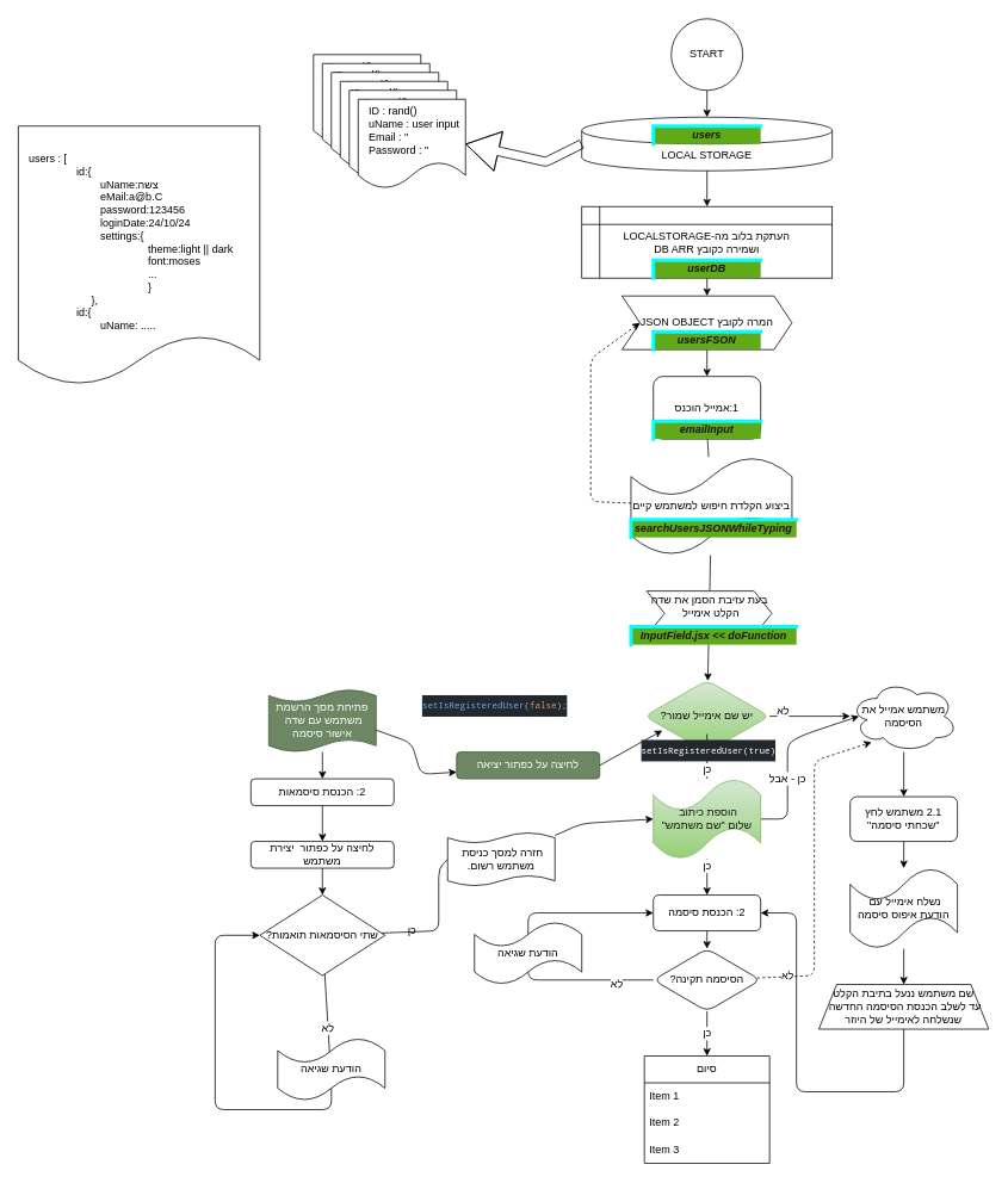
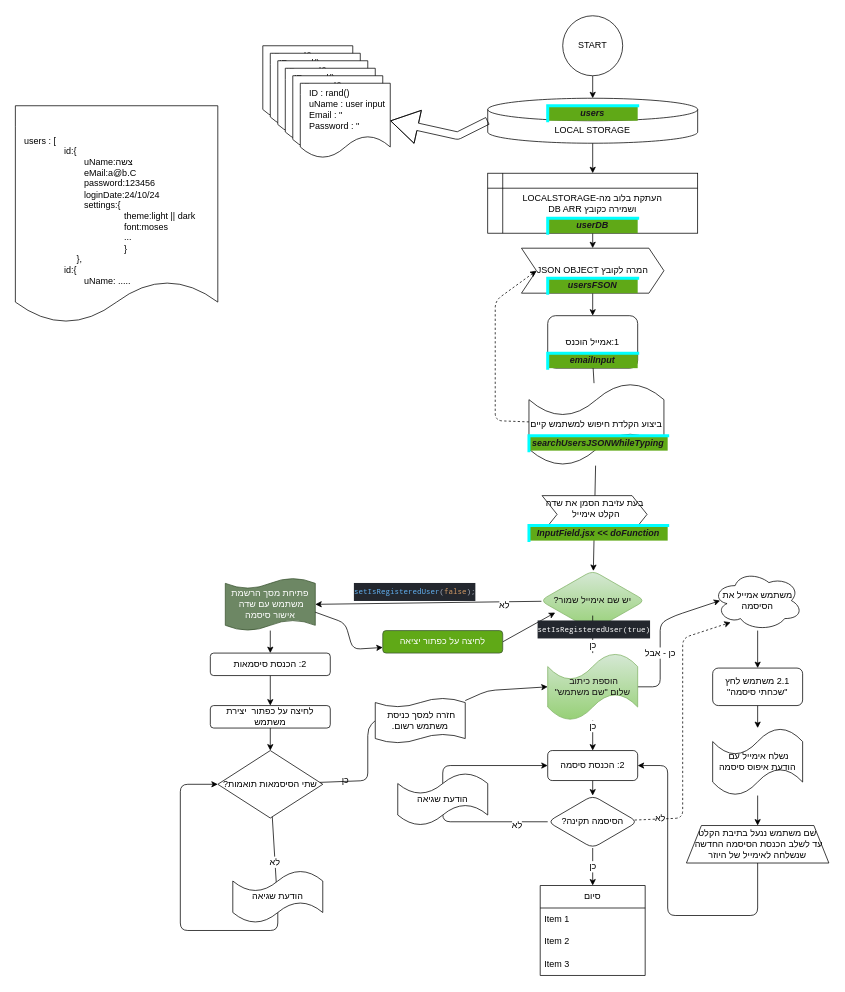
- <mxCell id="22" value="users : [&amp;nbsp;&lt;br&gt;&lt;span style=&quot;white-space: pre;&quot;&gt;&#09;&lt;/span&gt;&lt;span style=&quot;white-space: pre;&quot;&gt;&#09;&lt;/span&gt;id:{&lt;br&gt;&lt;span style=&quot;white-space: pre;&quot;&gt;&#09;&lt;/span&gt;&lt;span style=&quot;white-space: pre;&quot;&gt;&#09;&lt;/span&gt;&lt;span style=&quot;white-space: pre;&quot;&gt;&#09;&lt;/span&gt;uName:צשה&lt;br&gt;&lt;span style=&quot;white-space: pre;&quot;&gt;&#09;&lt;/span&gt;&lt;span style=&quot;white-space: pre;&quot;&gt;&#09;&lt;/span&gt;&lt;span style=&quot;white-space: pre;&quot;&gt;&#09;&lt;/span&gt;eMail:a@b.C&lt;br&gt;&lt;span style=&quot;white-space: pre;&quot;&gt;&#09;&lt;/span&gt;&lt;span style=&quot;white-space: pre;&quot;&gt;&#09;&lt;/span&gt;&lt;span style=&quot;white-space: pre;&quot;&gt;&#09;&lt;/span&gt;password:123456&lt;br&gt;&lt;span style=&quot;white-space: pre;&quot;&gt;&#09;&lt;/span&gt;&lt;span style=&quot;white-space: pre;&quot;&gt;&#09;&lt;/span&gt;&lt;span style=&quot;white-space: pre;&quot;&gt;&#09;&lt;/span&gt;loginDate:24/10/24&lt;br&gt;&lt;span style=&quot;white-space: pre;&quot;&gt;&#09;&lt;/span&gt;&lt;span style=&quot;white-space: pre;&quot;&gt;&#09;&lt;/span&gt;&lt;span style=&quot;white-space: pre;&quot;&gt;&#09;&lt;/span&gt;settings:{&lt;br&gt;&lt;span style=&quot;white-space: pre;&quot;&gt;&#09;&lt;/span&gt;&lt;span style=&quot;white-space: pre;&quot;&gt;&#09;&lt;/span&gt;&lt;span style=&quot;white-space: pre;&quot;&gt;&#09;&lt;/span&gt;&lt;span style=&quot;white-space: pre;&quot;&gt;&#09;&lt;/span&gt;&lt;span style=&quot;white-space: pre;&quot;&gt;&#09;&lt;/span&gt;theme:light || dark&lt;br&gt;&lt;span style=&quot;white-space: pre;&quot;&gt;&#09;&lt;/span&gt;&lt;span style=&quot;white-space: pre;&quot;&gt;&#09;&lt;/span&gt;&lt;span style=&quot;white-space: pre;&quot;&gt;&#09;&lt;/span&gt;&lt;span style=&quot;white-space: pre;&quot;&gt;&#09;&lt;/span&gt;&lt;span style=&quot;white-space: pre;&quot;&gt;&#09;&lt;/span&gt;font:moses&lt;br&gt;&lt;span style=&quot;white-space: pre;&quot;&gt;&#09;&lt;/span&gt;&lt;span style=&quot;white-space: pre;&quot;&gt;&#09;&lt;/span&gt;&lt;span style=&quot;white-space: pre;&quot;&gt;&#09;&lt;/span&gt;&lt;span style=&quot;white-space: pre;&quot;&gt;&#09;&lt;/span&gt;&lt;span style=&quot;white-space: pre;&quot;&gt;&#09;&lt;/span&gt;...&lt;br&gt;&lt;span style=&quot;white-space: pre;&quot;&gt;&#09;&lt;/span&gt;&lt;span style=&quot;white-space: pre;&quot;&gt;&#09;&lt;/span&gt;&lt;span style=&quot;white-space: pre;&quot;&gt;&#09;&lt;/span&gt;&lt;span style=&quot;white-space: pre;&quot;&gt;&#09;&lt;/span&gt;&lt;span style=&quot;white-space: pre;&quot;&gt;&#09;&lt;/span&gt;}&lt;br&gt;&lt;span style=&quot;white-space: pre;&quot;&gt;&#09;&lt;/span&gt;&lt;span style=&quot;white-space: pre;&quot;&gt;&#09;&lt;/span&gt;&amp;nbsp; &amp;nbsp; &amp;nbsp;},&lt;br&gt;&lt;span style=&quot;white-space: pre;&quot;&gt;&#09;&lt;/span&gt;&lt;span style=&quot;white-space: pre;&quot;&gt;&#09;&lt;/span&gt;id:{&lt;br&gt;&lt;span style=&quot;white-space: pre;&quot;&gt;&#09;&lt;/span&gt;&lt;span style=&quot;white-space: pre;&quot;&gt;&#09;&lt;/span&gt;&lt;span style=&quot;white-space: pre;&quot;&gt;&#09;&lt;/span&gt;uName: ....." style="text;html=1;strokeColor=none;fillColor=none;align=left;verticalAlign=middle;whiteSpace=wrap;rounded=0;" parent="1" vertex="1"><mxGeometry x="30" y="150" width="250" height="240" as="geometry" /></mxCell>
+ <mxCell id="22" value="users : [&amp;nbsp;&lt;br&gt;&lt;span style=&quot;white-space: pre;&quot;&gt;&#09;&lt;/span&gt;&lt;span style=&quot;white-space: pre;&quot;&gt;&#09;&lt;/span&gt;id:{&lt;br&gt;&lt;span style=&quot;white-space: pre;&quot;&gt;&#09;&lt;/span&gt;&lt;span style=&quot;white-space: pre;&quot;&gt;&#09;&lt;/span&gt;&lt;span style=&quot;white-space: pre;&quot;&gt;&#09;&lt;/span&gt;uName:צשה&lt;br&gt;&lt;span style=&quot;white-space: pre;&quot;&gt;&#09;&lt;/span&gt;&lt;span style=&quot;white-space: pre;&quot;&gt;&#09;&lt;/span&gt;&lt;span style=&quot;white-space: pre;&quot;&gt;&#09;&lt;/span&gt;eMail:a@b.C&lt;br&gt;&lt;span style=&quot;white-space: pre;&quot;&gt;&#09;&lt;/span&gt;&lt;span style=&quot;white-space: pre;&quot;&gt;&#09;&lt;/span&gt;&lt;span style=&quot;white-space: pre;&quot;&gt;&#09;&lt;/span&gt;password:123456&lt;br&gt;&lt;span style=&quot;white-space: pre;&quot;&gt;&#09;&lt;/span&gt;&lt;span style=&quot;white-space: pre;&quot;&gt;&#09;&lt;/span&gt;&lt;span style=&quot;white-space: pre;&quot;&gt;&#09;&lt;/span&gt;loginDate:24/10/24&lt;br&gt;&lt;span style=&quot;white-space: pre;&quot;&gt;&#09;&lt;/span&gt;&lt;span style=&quot;white-space: pre;&quot;&gt;&#09;&lt;/span&gt;&lt;span style=&quot;white-space: pre;&quot;&gt;&#09;&lt;/span&gt;settings:{&lt;br&gt;&lt;span style=&quot;white-space: pre;&quot;&gt;&#09;&lt;/span&gt;&lt;span style=&quot;white-space: pre;&quot;&gt;&#09;&lt;/span&gt;&lt;span style=&quot;white-space: pre;&quot;&gt;&#09;&lt;/span&gt;&lt;span style=&quot;white-space: pre;&quot;&gt;&#09;&lt;/span&gt;&lt;span style=&quot;white-space: pre;&quot;&gt;&#09;&lt;/span&gt;theme:light || dark&lt;br&gt;&lt;span style=&quot;white-space: pre;&quot;&gt;&#09;&lt;/span&gt;&lt;span style=&quot;white-space: pre;&quot;&gt;&#09;&lt;/span&gt;&lt;span style=&quot;white-space: pre;&quot;&gt;&#09;&lt;/span&gt;&lt;span style=&quot;white-space: pre;&quot;&gt;&#09;&lt;/span&gt;&lt;span style=&quot;white-space: pre;&quot;&gt;&#09;&lt;/span&gt;font:moses&lt;br&gt;&lt;span style=&quot;white-space: pre;&quot;&gt;&#09;&lt;/span&gt;&lt;span style=&quot;white-space: pre;&quot;&gt;&#09;&lt;/span&gt;&lt;span style=&quot;white-space: pre;&quot;&gt;&#09;&lt;/span&gt;&lt;span style=&quot;white-space: pre;&quot;&gt;&#09;&lt;/span&gt;&lt;span style=&quot;white-space: pre;&quot;&gt;&#09;&lt;/span&gt;...&lt;br&gt;&lt;span style=&quot;white-space: pre;&quot;&gt;&#09;&lt;/span&gt;&lt;span style=&quot;white-space: pre;&quot;&gt;&#09;&lt;/span&gt;&lt;span style=&quot;white-space: pre;&quot;&gt;&#09;&lt;/span&gt;&lt;span style=&quot;white-space: pre;&quot;&gt;&#09;&lt;/span&gt;&lt;span style=&quot;white-space: pre;&quot;&gt;&#09;&lt;/span&gt;}&lt;br&gt;&lt;span style=&quot;white-space: pre;&quot;&gt;&#09;&lt;/span&gt;&lt;span style=&quot;white-space: pre;&quot;&gt;&#09;&lt;/span&gt;&amp;nbsp; &amp;nbsp; &amp;nbsp;},&lt;br&gt;&lt;span style=&quot;white-space: pre;&quot;&gt;&#09;&lt;/span&gt;&lt;span style=&quot;white-space: pre;&quot;&gt;&#09;&lt;/span&gt;id:{&lt;br&gt;&lt;span style=&quot;white-space: pre;&quot;&gt;&#09;&lt;/span&gt;&lt;span style=&quot;white-space: pre;&quot;&gt;&#09;&lt;/span&gt;&lt;span style=&quot;white-space: pre;&quot;&gt;&#09;&lt;/span&gt;uName: ....." style="text;html=1;strokeColor=none;fillColor=none;align=left;verticalAlign=middle;whiteSpace=wrap;rounded=0;" parent="1" vertex="1"><mxGeometry x="30" y="160" width="250" height="240" as="geometry" /></mxCell>
- <mxCell id="7" value="לא" style="edgeStyle=none;html=1;fontSize=12;" parent="1" source="8" target="42" edge="1"><mxGeometry x="-0.667" y="5" relative="1" as="geometry"><mxPoint x="519.04" y="680.1" as="targetPoint" /><mxPoint as="offset" /></mxGeometry></mxCell>
+ <mxCell id="7" value="לא" style="edgeStyle=none;html=1;entryX=1;entryY=0.5;entryDx=0;entryDy=0;entryPerimeter=0;fontSize=12;" parent="1" source="8" target="50" edge="1"><mxGeometry x="-0.667" y="5" relative="1" as="geometry"><mxPoint x="519.04" y="680.1" as="targetPoint" /><mxPoint as="offset" /></mxGeometry></mxCell>
- <mxCell id="75" value="&lt;div style=&quot;direction: rtl;&quot;&gt;&lt;span style=&quot;background-color: initial;&quot;&gt;לחיצה על כפתור יציאה&lt;/span&gt;&lt;/div&gt;" style="rounded=1;whiteSpace=wrap;html=1;fontSize=12;fillColor=#6d8764;fontColor=#ffffff;strokeColor=#3A5431;" vertex="1" parent="1"><mxGeometry x="510" y="840" width="160" height="30" as="geometry" /></mxCell>
+ <mxCell id="75" value="&lt;div style=&quot;direction: rtl;&quot;&gt;&lt;span style=&quot;background-color: initial;&quot;&gt;לחיצה על כפתור יציאה&lt;/span&gt;&lt;/div&gt;" style="rounded=1;whiteSpace=wrap;html=1;fontSize=12;fillColor=#60a917;fontColor=#ffffff;strokeColor=#3A5431;" vertex="1" parent="1"><mxGeometry x="510" y="840" width="160" height="30" as="geometry" /></mxCell>
